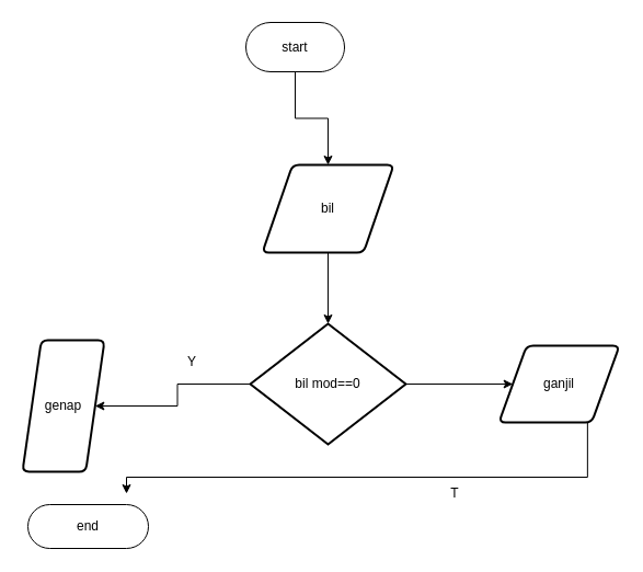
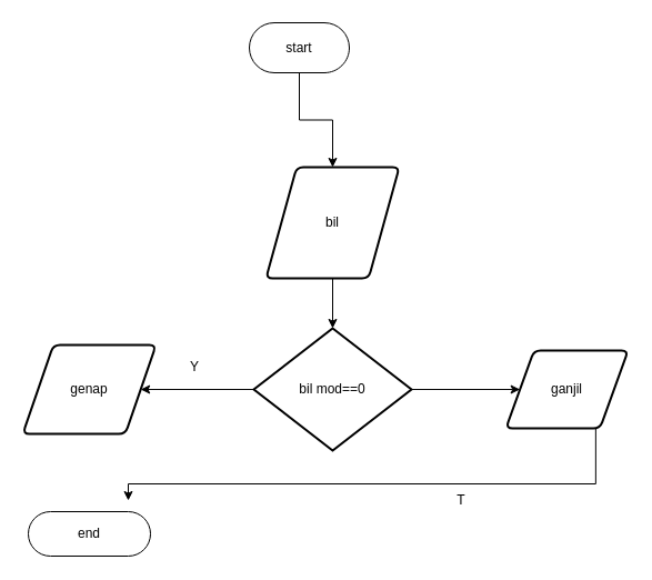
- <mxCell id="5" value="bil" style="shape=parallelogram;html=1;strokeWidth=2;perimeter=parallelogramPerimeter;whiteSpace=wrap;rounded=1;arcSize=12;size=0.23;" vertex="1" parent="1"><mxGeometry x="239" y="150" width="120" height="80" as="geometry" /></mxCell>
+ <mxCell id="5" value="bil" style="shape=parallelogram;html=1;strokeWidth=2;perimeter=parallelogramPerimeter;whiteSpace=wrap;rounded=1;arcSize=12;size=0.23;" vertex="1" parent="1"><mxGeometry x="239" y="150" width="120" height="100" as="geometry" /></mxCell>
- <mxCell id="11" value="genap" style="shape=parallelogram;html=1;strokeWidth=2;perimeter=parallelogramPerimeter;whiteSpace=wrap;rounded=1;arcSize=12;size=0.23;" vertex="1" parent="1"><mxGeometry x="20" y="310" width="75" height="120" as="geometry" /></mxCell>
+ <mxCell id="11" value="genap" style="shape=parallelogram;html=1;strokeWidth=2;perimeter=parallelogramPerimeter;whiteSpace=wrap;rounded=1;arcSize=12;size=0.23;" vertex="1" parent="1"><mxGeometry x="20" y="310" width="120" height="80" as="geometry" /></mxCell>
